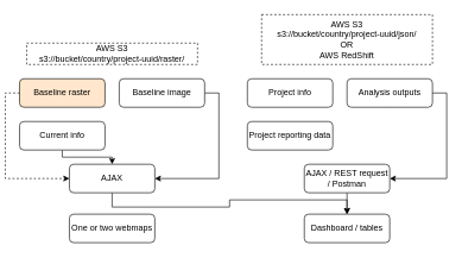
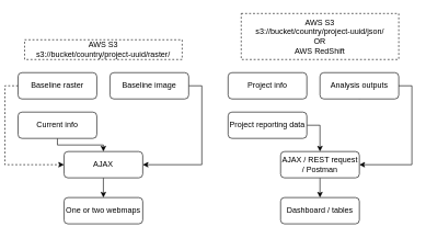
- <mxCell id="3" value="Baseline raster" style="rounded=1;whiteSpace=wrap;html=1;fillColor=#ffe6cc;" vertex="1" parent="1"><mxGeometry x="20" y="110" width="120" height="40" as="geometry" /></mxCell>
+ <mxCell id="3" value="Baseline raster" style="rounded=1;whiteSpace=wrap;html=1;" vertex="1" parent="1"><mxGeometry x="20" y="110" width="120" height="40" as="geometry" /></mxCell>
+ <mxCell id="11" style="edgeStyle=orthogonalEdgeStyle;rounded=0;orthogonalLoop=1;jettySize=auto;html=1;exitX=1;exitY=0.5;exitDx=0;exitDy=0;" edge="1" parent="1" source="12" target="19"><mxGeometry relative="1" as="geometry" /></mxCell>
- <mxCell id="16" style="edgeStyle=orthogonalEdgeStyle;rounded=0;orthogonalLoop=1;jettySize=auto;html=1;exitX=0.5;exitY=1;exitDx=0;exitDy=0;" edge="1" parent="1" source="17" target="20"><mxGeometry relative="1" as="geometry" /></mxCell>
+ <mxCell id="16" style="edgeStyle=orthogonalEdgeStyle;rounded=0;orthogonalLoop=1;jettySize=auto;html=1;exitX=0.5;exitY=1;exitDx=0;exitDy=0;entryX=0.5;entryY=0;entryDx=0;entryDy=0;" edge="1" parent="1" source="17" target="15"><mxGeometry relative="1" as="geometry" /></mxCell>
